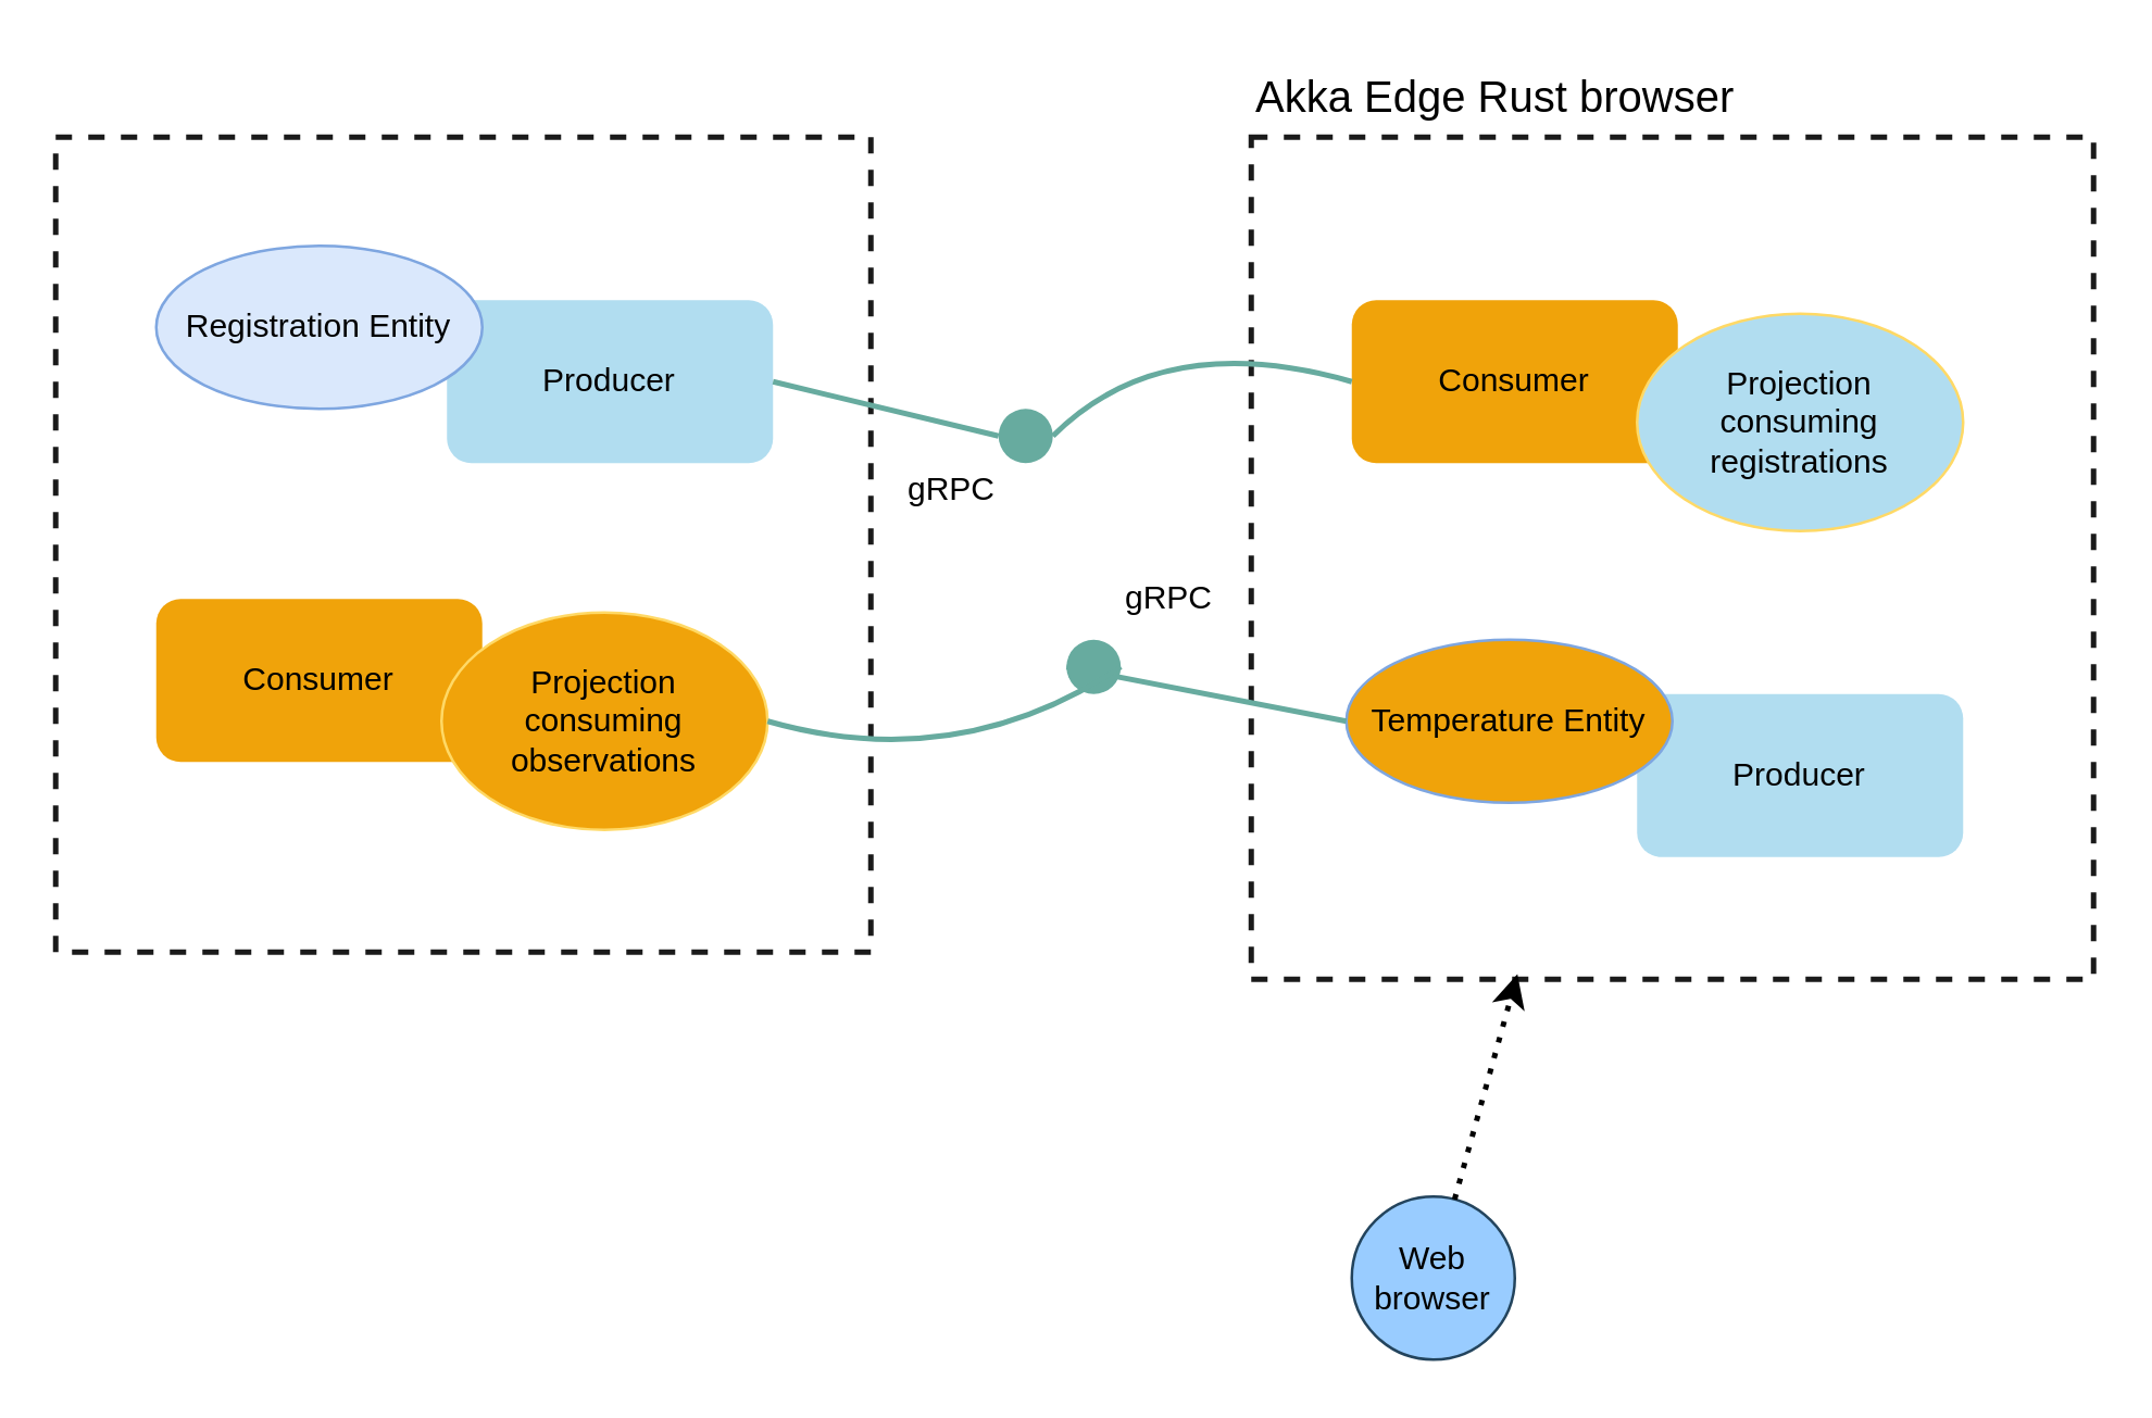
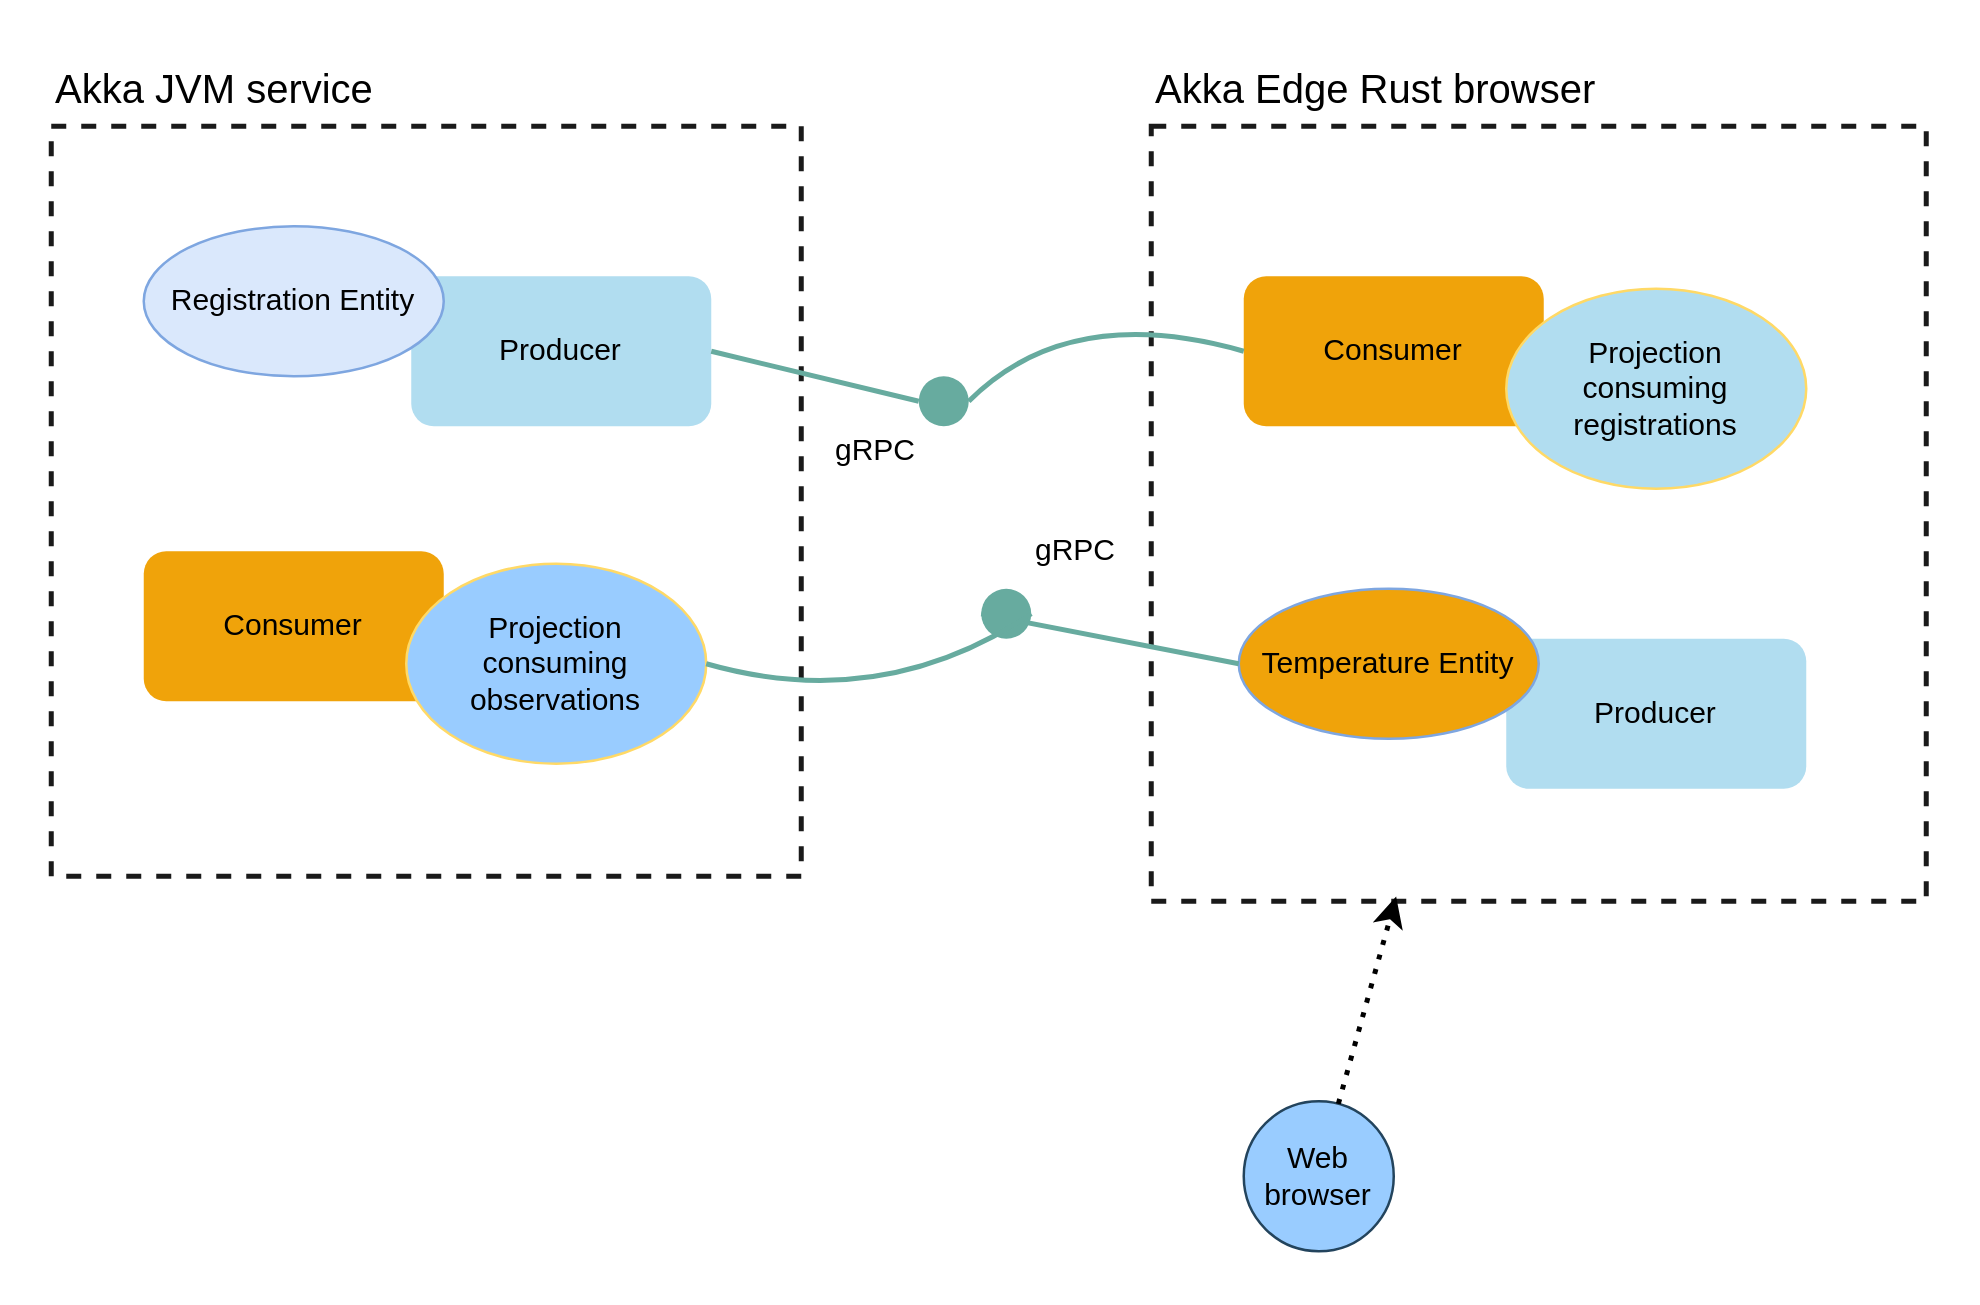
+ <mxCell id="12" value="Akka JVM service" style="text;html=1;strokeColor=none;fillColor=none;align=left;verticalAlign=middle;whiteSpace=wrap;rounded=0;fontSize=16;" vertex="1" parent="1"><mxGeometry x="20" y="20" width="140" height="30" as="geometry" /></mxCell>
- <mxCell id="15" value="Projection &lt;br&gt;consuming observations" style="ellipse;whiteSpace=wrap;html=1;fillColor=#f0a30a;strokeColor=#FFD966;fontColor=#000000;" vertex="1" parent="1"><mxGeometry x="162" y="225" width="120" height="80" as="geometry" /></mxCell>
+ <mxCell id="15" value="Projection &lt;br&gt;consuming observations" style="ellipse;whiteSpace=wrap;html=1;fillColor=#99ccff;strokeColor=#FFD966;fontColor=#000000;" vertex="1" parent="1"><mxGeometry x="162" y="225" width="120" height="80" as="geometry" /></mxCell>
